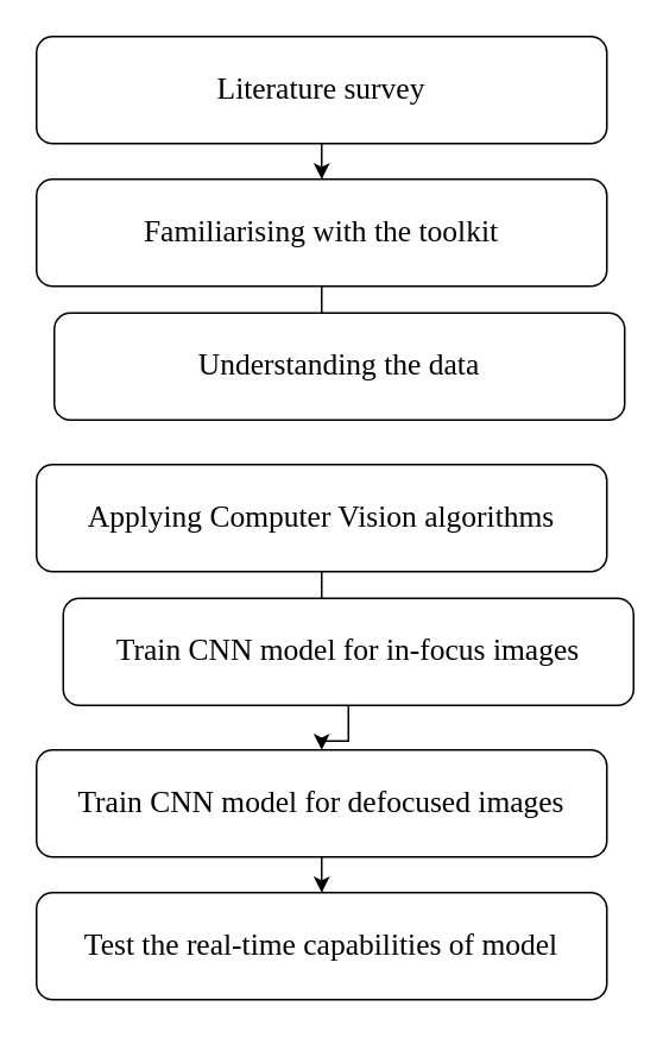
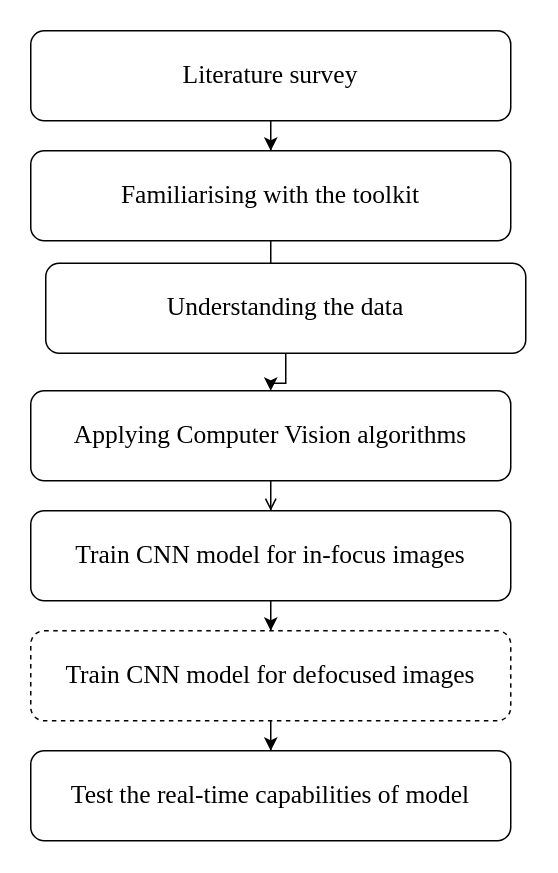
+ <mxCell id="6" value="" style="edgeStyle=orthogonalEdgeStyle;rounded=0;orthogonalLoop=1;jettySize=auto;html=1;fontFamily=cmu serif;fontSource=https%3A%2F%2Ffonts.googleapis.com%2Fcss%3Ffamily%3Dcmu%2Bserif;fontSize=17;" edge="1" parent="1" source="7" target="9"><mxGeometry relative="1" as="geometry" /></mxCell>
- <mxCell id="11" value="&lt;div&gt;Train CNN model for in-focus images&lt;/div&gt;" style="rounded=1;whiteSpace=wrap;html=1;fontFamily=cmu serif;fontSource=https%3A%2F%2Ffonts.googleapis.com%2Fcss%3Ffamily%3Dcmu%2Bserif;fontSize=17;" vertex="1" parent="1"><mxGeometry x="35" y="335" width="320" height="60" as="geometry" /></mxCell>
+ <mxCell id="11" value="&lt;div&gt;Train CNN model for in-focus images&lt;/div&gt;" style="rounded=1;whiteSpace=wrap;html=1;fontFamily=cmu serif;fontSource=https%3A%2F%2Ffonts.googleapis.com%2Fcss%3Ffamily%3Dcmu%2Bserif;fontSize=17;" vertex="1" parent="1"><mxGeometry x="20" y="340" width="320" height="60" as="geometry" /></mxCell>
- <mxCell id="13" value="&lt;div&gt;Train CNN model for defocused images&lt;/div&gt;" style="rounded=1;whiteSpace=wrap;html=1;fontFamily=cmu serif;fontSource=https%3A%2F%2Ffonts.googleapis.com%2Fcss%3Ffamily%3Dcmu%2Bserif;fontSize=17;" vertex="1" parent="1"><mxGeometry x="20" y="420" width="320" height="60" as="geometry" /></mxCell>
+ <mxCell id="13" value="&lt;div&gt;Train CNN model for defocused images&lt;/div&gt;" style="rounded=1;whiteSpace=wrap;html=1;fontFamily=cmu serif;fontSource=https%3A%2F%2Ffonts.googleapis.com%2Fcss%3Ffamily%3Dcmu%2Bserif;fontSize=17;dashed=1;" vertex="1" parent="1"><mxGeometry x="20" y="420" width="320" height="60" as="geometry" /></mxCell>
